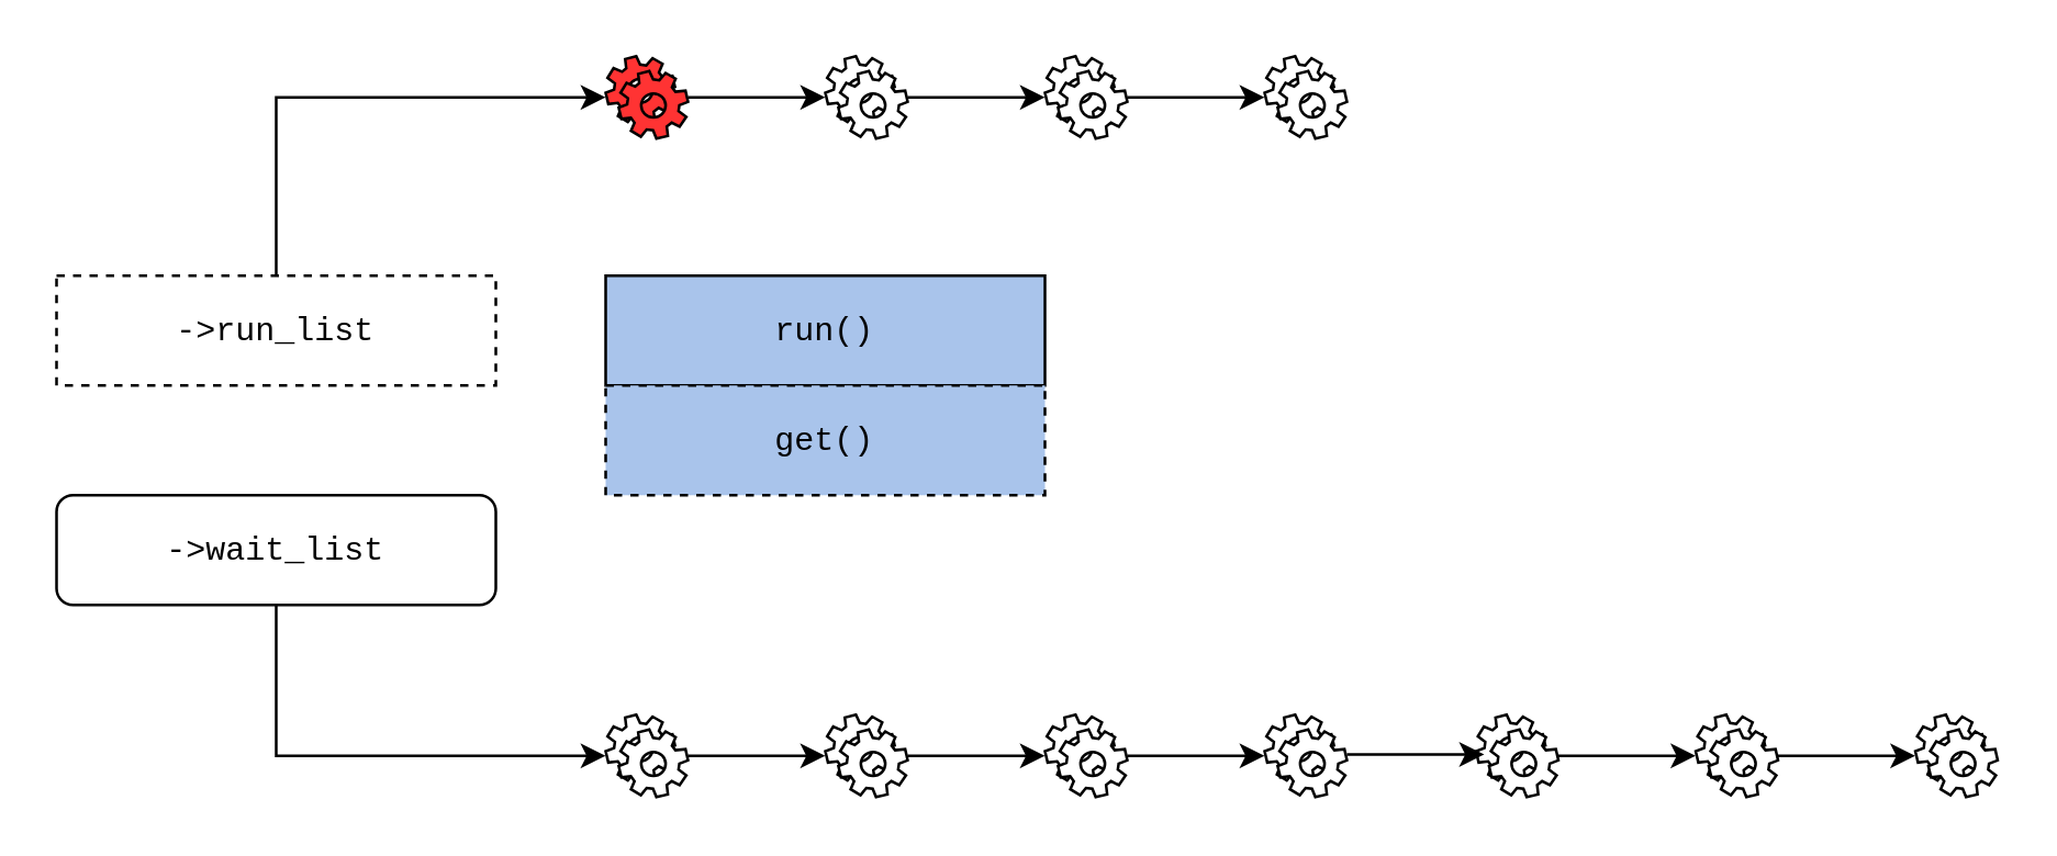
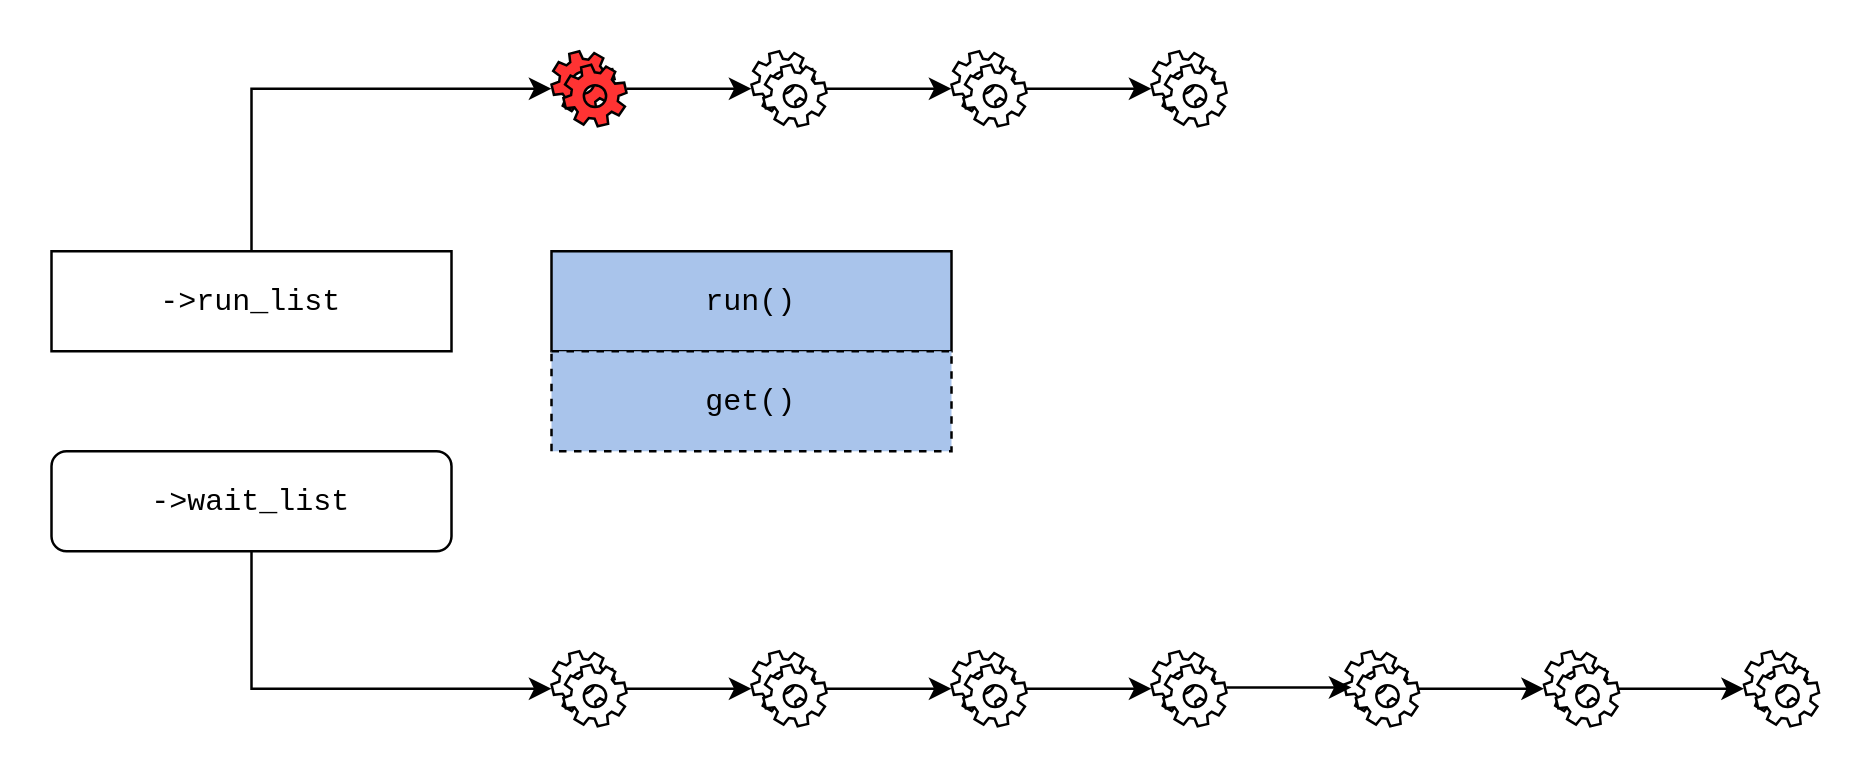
- <mxCell id="5" value="&lt;font face=&quot;Courier New&quot;&gt;-&amp;gt;run_list&lt;/font&gt;" style="rounded=0;whiteSpace=wrap;html=1;fillColor=#FFFFFF;dashed=1;" parent="1" vertex="1"><mxGeometry x="20" y="100" width="160" height="40" as="geometry" /></mxCell>
+ <mxCell id="5" value="&lt;font face=&quot;Courier New&quot;&gt;-&amp;gt;run_list&lt;/font&gt;" style="rounded=0;whiteSpace=wrap;html=1;fillColor=#FFFFFF;" parent="1" vertex="1"><mxGeometry x="20" y="100" width="160" height="40" as="geometry" /></mxCell>
